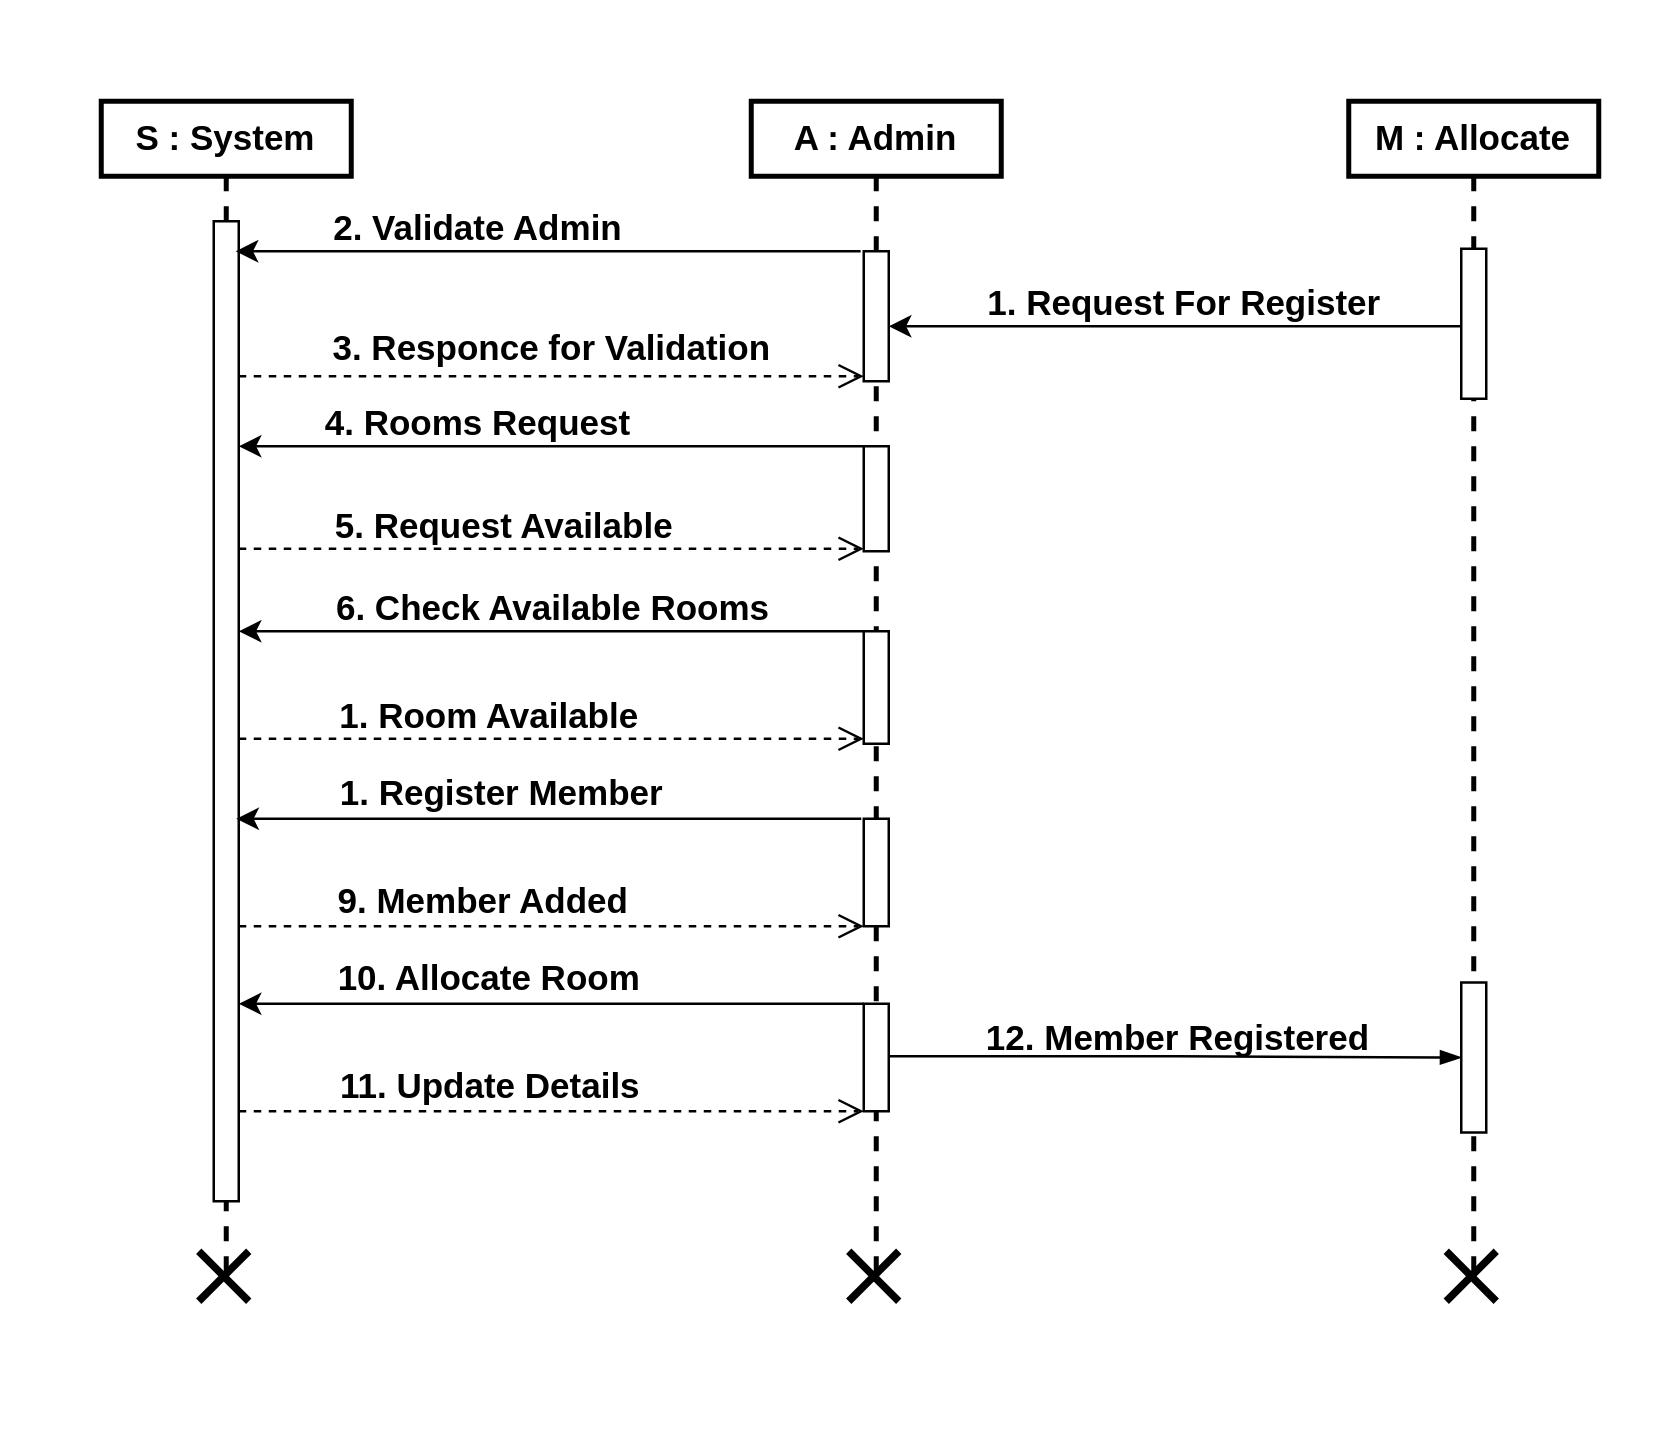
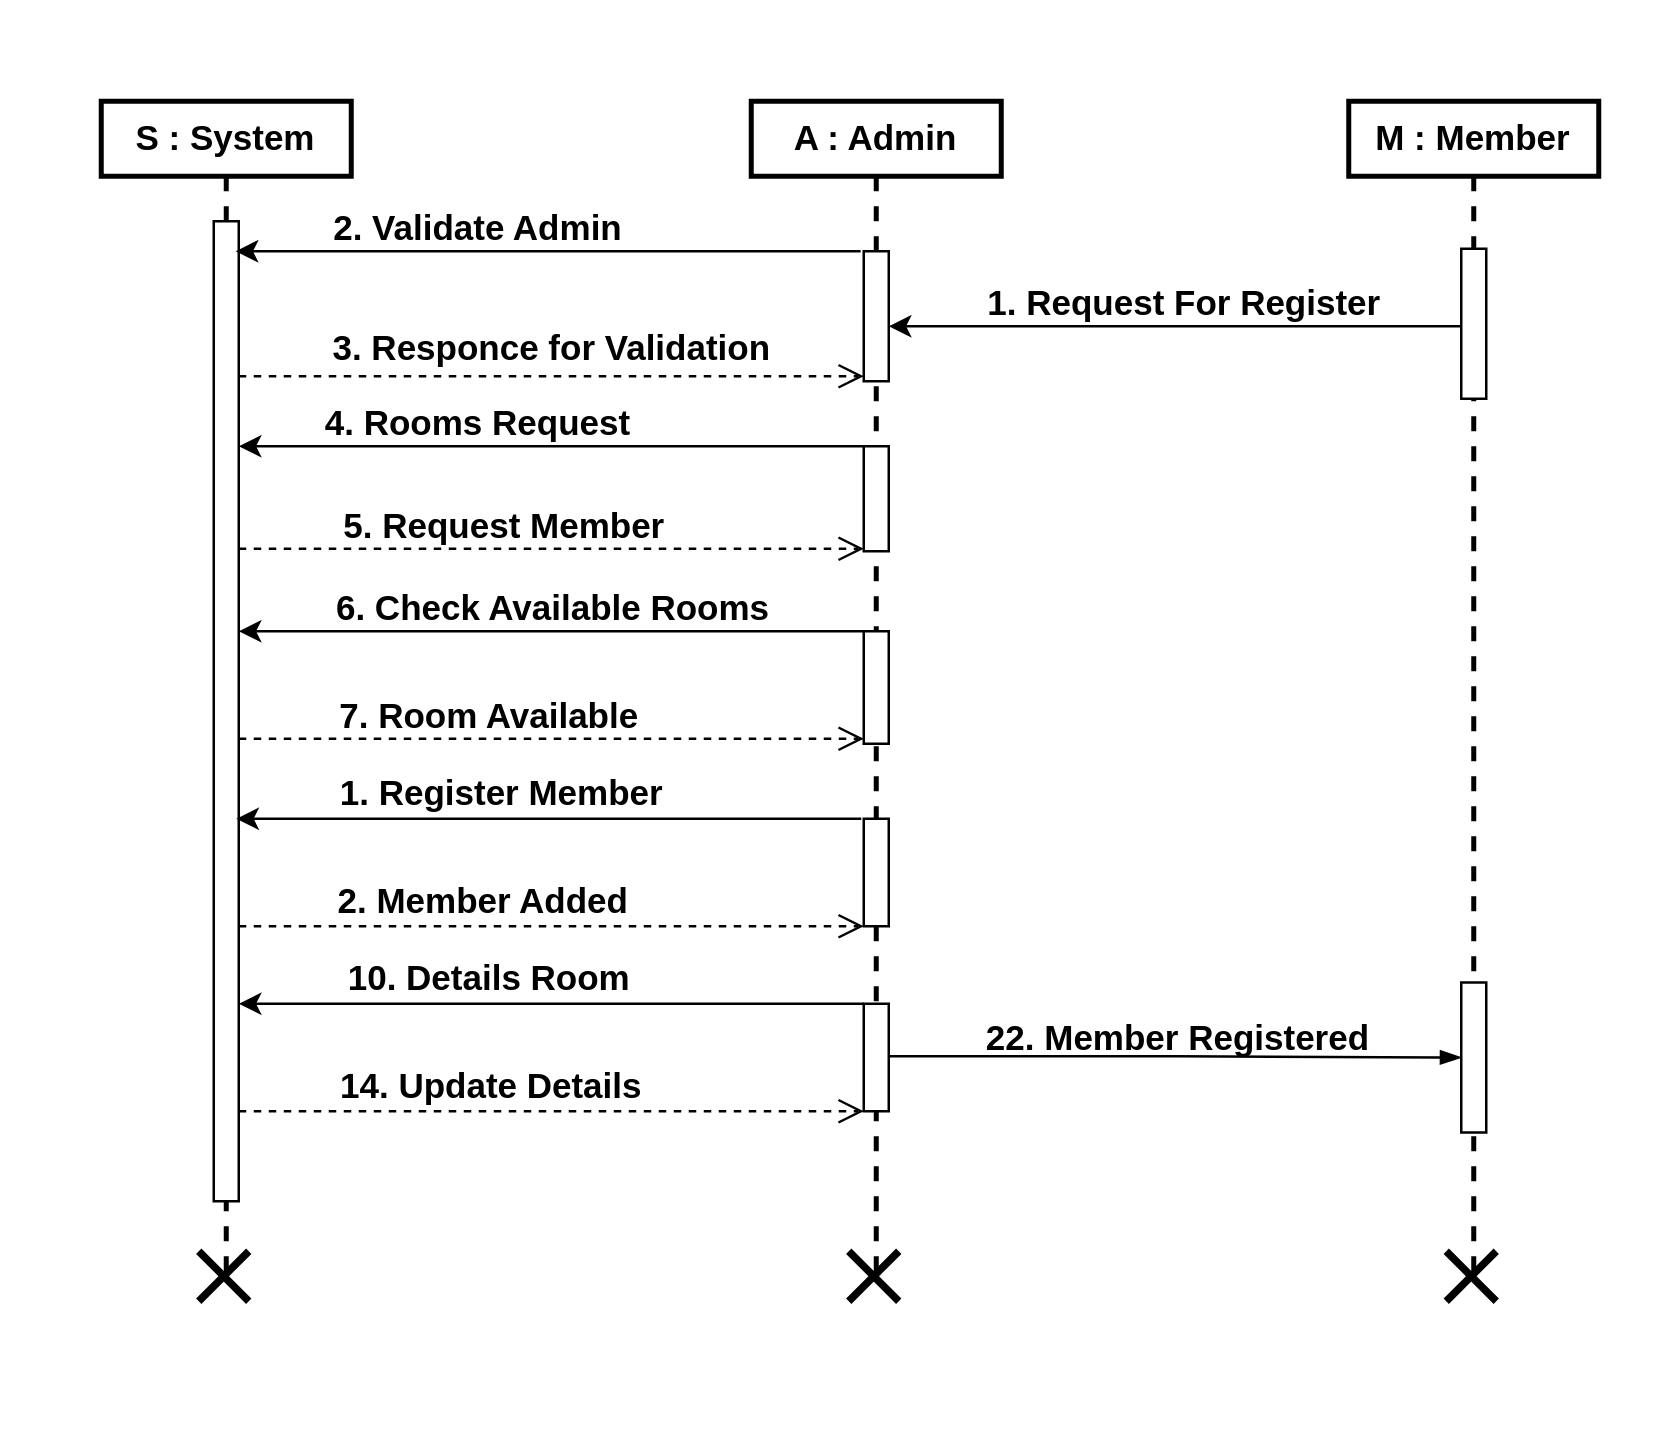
- <mxCell id="8" value="&lt;span style=&quot;font-size: 14px;&quot;&gt;&lt;b&gt;M : Allocate&lt;/b&gt;&lt;/span&gt;" style="shape=umlLifeline;perimeter=lifelinePerimeter;whiteSpace=wrap;html=1;container=1;dropTarget=0;collapsible=0;recursiveResize=0;outlineConnect=0;portConstraint=eastwest;newEdgeStyle={&quot;curved&quot;:0,&quot;rounded&quot;:0};strokeWidth=2;size=30;" parent="1" vertex="1"><mxGeometry x="539" y="40" width="100" height="470" as="geometry" /></mxCell>
+ <mxCell id="8" value="&lt;span style=&quot;font-size: 14px;&quot;&gt;&lt;b&gt;M : Member&lt;/b&gt;&lt;/span&gt;" style="shape=umlLifeline;perimeter=lifelinePerimeter;whiteSpace=wrap;html=1;container=1;dropTarget=0;collapsible=0;recursiveResize=0;outlineConnect=0;portConstraint=eastwest;newEdgeStyle={&quot;curved&quot;:0,&quot;rounded&quot;:0};strokeWidth=2;size=30;" parent="1" vertex="1"><mxGeometry x="539" y="40" width="100" height="470" as="geometry" /></mxCell>
- <mxCell id="18" value="&lt;span style=&quot;font-size: 14px;&quot;&gt;&lt;b&gt;5. Request Available&lt;/b&gt;&lt;/span&gt;" style="text;html=1;align=center;verticalAlign=middle;whiteSpace=wrap;rounded=0;" vertex="1" parent="1"><mxGeometry x="125" y="200" width="153" height="20" as="geometry" /></mxCell>
+ <mxCell id="18" value="&lt;span style=&quot;font-size: 14px;&quot;&gt;&lt;b&gt;5. Request Member&lt;/b&gt;&lt;/span&gt;" style="text;html=1;align=center;verticalAlign=middle;whiteSpace=wrap;rounded=0;" vertex="1" parent="1"><mxGeometry x="125" y="200" width="153" height="20" as="geometry" /></mxCell>
- <mxCell id="22" value="&lt;span style=&quot;font-size: 14px;&quot;&gt;&lt;b&gt;1. Room Available&lt;/b&gt;&lt;/span&gt;" style="text;html=1;align=center;verticalAlign=middle;whiteSpace=wrap;rounded=0;" vertex="1" parent="1"><mxGeometry x="127" y="276" width="137" height="20" as="geometry" /></mxCell>
+ <mxCell id="22" value="&lt;span style=&quot;font-size: 14px;&quot;&gt;&lt;b&gt;7. Room Available&lt;/b&gt;&lt;/span&gt;" style="text;html=1;align=center;verticalAlign=middle;whiteSpace=wrap;rounded=0;" vertex="1" parent="1"><mxGeometry x="127" y="276" width="137" height="20" as="geometry" /></mxCell>
- <mxCell id="27" value="&lt;span style=&quot;font-size: 14px;&quot;&gt;&lt;b&gt;9. Member Added&lt;/b&gt;&lt;/span&gt;" style="text;html=1;align=left;verticalAlign=middle;whiteSpace=wrap;rounded=0;" vertex="1" parent="1"><mxGeometry x="133" y="350" width="137" height="20" as="geometry" /></mxCell>
+ <mxCell id="27" value="&lt;span style=&quot;font-size: 14px;&quot;&gt;&lt;b&gt;2. Member Added&lt;/b&gt;&lt;/span&gt;" style="text;html=1;align=left;verticalAlign=middle;whiteSpace=wrap;rounded=0;" vertex="1" parent="1"><mxGeometry x="133" y="350" width="137" height="20" as="geometry" /></mxCell>
- <mxCell id="30" value="&lt;span style=&quot;font-size: 14px;&quot;&gt;&lt;b&gt;10. Allocate Room&lt;/b&gt;&lt;/span&gt;" style="text;html=1;align=center;verticalAlign=middle;whiteSpace=wrap;rounded=0;" vertex="1" parent="1"><mxGeometry x="126.5" y="381" width="137" height="20" as="geometry" /></mxCell>
+ <mxCell id="30" value="&lt;span style=&quot;font-size: 14px;&quot;&gt;&lt;b&gt;10. Details Room&lt;/b&gt;&lt;/span&gt;" style="text;html=1;align=center;verticalAlign=middle;whiteSpace=wrap;rounded=0;" vertex="1" parent="1"><mxGeometry x="126.5" y="381" width="137" height="20" as="geometry" /></mxCell>
- <mxCell id="34" value="&lt;span style=&quot;font-size: 14px;&quot;&gt;&lt;b&gt;12. Member Registered&lt;/b&gt;&lt;/span&gt;" style="text;html=1;align=center;verticalAlign=middle;whiteSpace=wrap;rounded=0;" vertex="1" parent="1"><mxGeometry x="391" y="405" width="160" height="20" as="geometry" /></mxCell>
+ <mxCell id="34" value="&lt;span style=&quot;font-size: 14px;&quot;&gt;&lt;b&gt;22. Member Registered&lt;/b&gt;&lt;/span&gt;" style="text;html=1;align=center;verticalAlign=middle;whiteSpace=wrap;rounded=0;" vertex="1" parent="1"><mxGeometry x="391" y="405" width="160" height="20" as="geometry" /></mxCell>
- <mxCell id="32" value="&lt;span style=&quot;font-size: 14px;&quot;&gt;&lt;b&gt;11. Update Details&lt;/b&gt;&lt;/span&gt;" style="text;html=1;align=left;verticalAlign=middle;whiteSpace=wrap;rounded=0;" vertex="1" parent="1"><mxGeometry x="134" y="424" width="137" height="20" as="geometry" /></mxCell>
+ <mxCell id="32" value="&lt;span style=&quot;font-size: 14px;&quot;&gt;&lt;b&gt;14. Update Details&lt;/b&gt;&lt;/span&gt;" style="text;html=1;align=left;verticalAlign=middle;whiteSpace=wrap;rounded=0;" vertex="1" parent="1"><mxGeometry x="134" y="424" width="137" height="20" as="geometry" /></mxCell>
